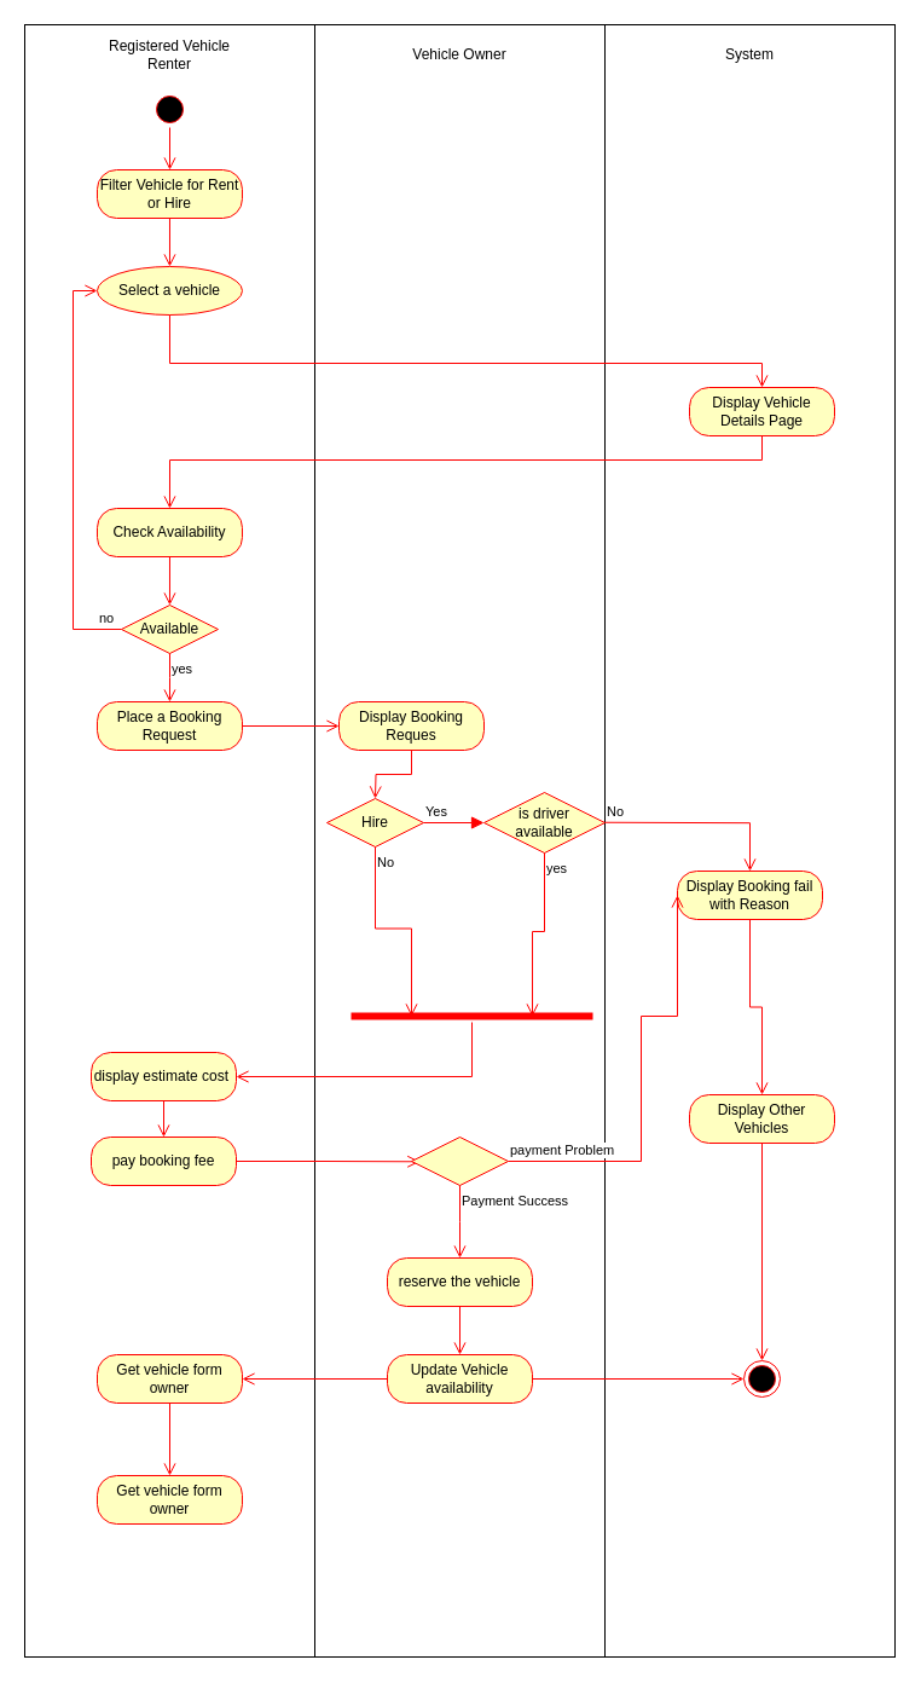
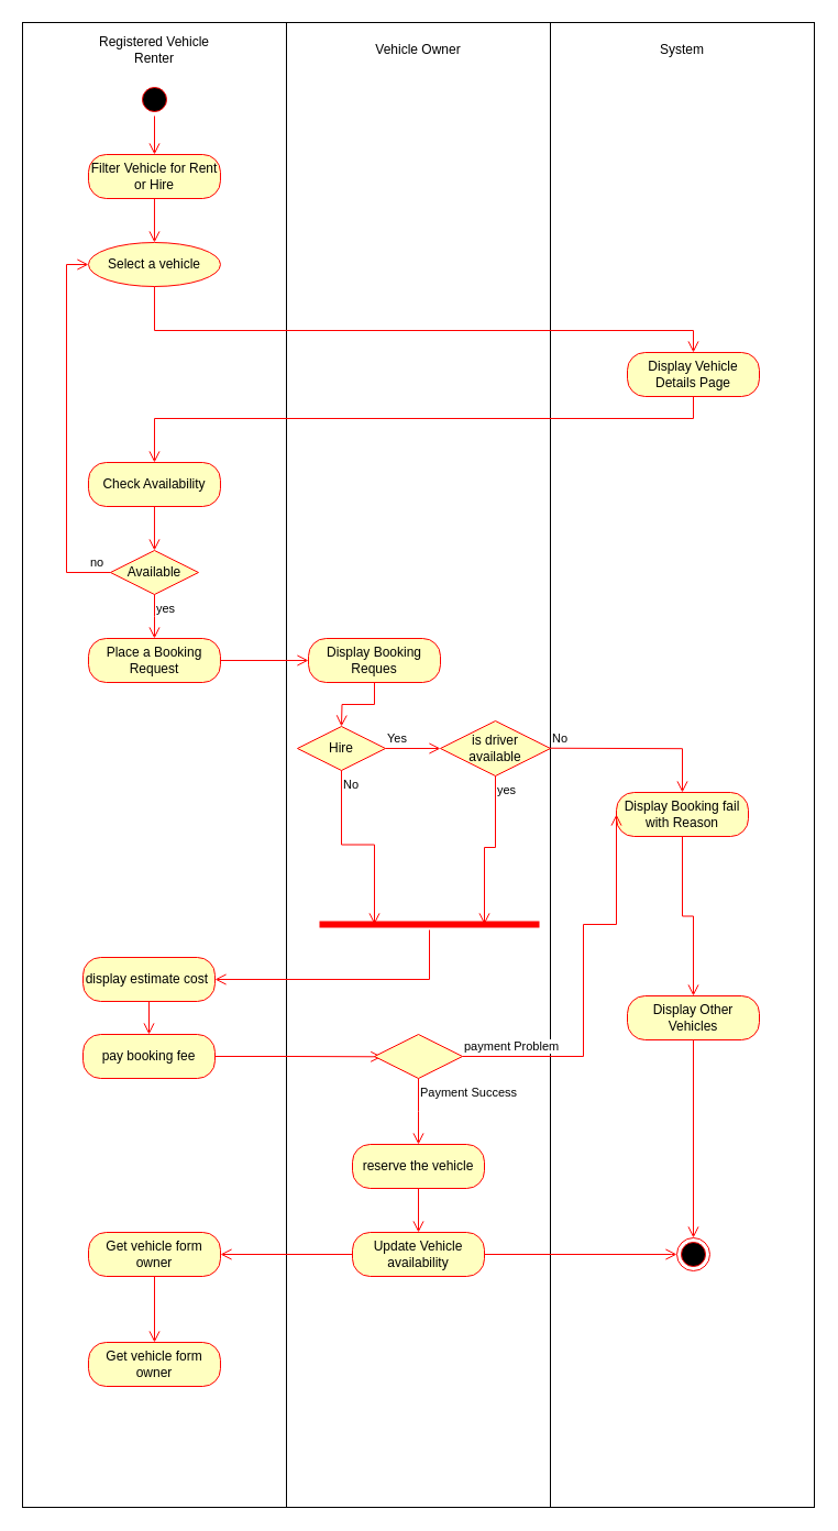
- <mxCell id="26" value="Yes" style="edgeStyle=orthogonalEdgeStyle;html=1;align=left;verticalAlign=bottom;endArrow=block;endSize=8;strokeColor=#ff0000;rounded=0;entryX=0;entryY=0.5;entryDx=0;entryDy=0;" parent="1" source="25" target="28" edge="1"><mxGeometry x="-1" relative="1" as="geometry"><mxPoint x="480" y="680" as="targetPoint" /></mxGeometry></mxCell>
+ <mxCell id="26" value="Yes" style="edgeStyle=orthogonalEdgeStyle;html=1;align=left;verticalAlign=bottom;endArrow=open;endSize=8;strokeColor=#ff0000;rounded=0;entryX=0;entryY=0.5;entryDx=0;entryDy=0;" parent="1" source="25" target="28" edge="1"><mxGeometry x="-1" relative="1" as="geometry"><mxPoint x="480" y="680" as="targetPoint" /></mxGeometry></mxCell>
